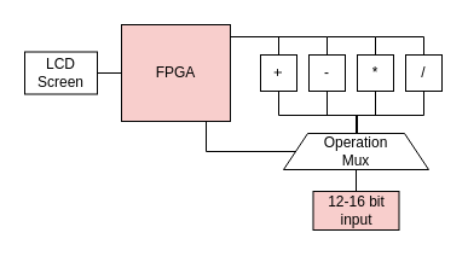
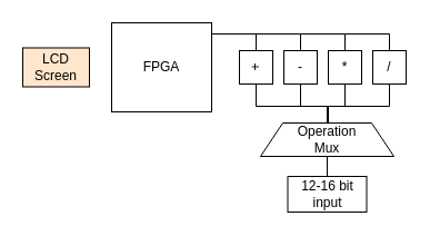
- <mxCell id="17" value="LCD&lt;br&gt;Screen" style="rounded=0;whiteSpace=wrap;html=1;rotation=0;" vertex="1" parent="1"><mxGeometry x="20" y="42.5" width="60" height="35" as="geometry" /></mxCell>
+ <mxCell id="17" value="LCD&lt;br&gt;Screen" style="rounded=0;whiteSpace=wrap;html=1;rotation=0;fillColor=#ffe6cc;" vertex="1" parent="1"><mxGeometry x="20" y="42.5" width="60" height="35" as="geometry" /></mxCell>
- <mxCell id="18" style="edgeStyle=orthogonalEdgeStyle;rounded=0;orthogonalLoop=1;jettySize=auto;html=1;entryX=1;entryY=0.5;entryDx=0;entryDy=0;startArrow=none;startFill=0;endArrow=none;endFill=0;" edge="1" parent="1" source="19" target="17"><mxGeometry relative="1" as="geometry" /></mxCell>
- <mxCell id="19" value="FPGA" style="rounded=0;whiteSpace=wrap;html=1;rotation=0;horizontal=1;fillColor=#f8cecc;" vertex="1" parent="1"><mxGeometry x="100" y="20" width="90" height="80" as="geometry" /></mxCell>
+ <mxCell id="19" value="FPGA" style="rounded=0;whiteSpace=wrap;html=1;rotation=0;horizontal=1;" vertex="1" parent="1"><mxGeometry x="100" y="20" width="90" height="80" as="geometry" /></mxCell>
- <mxCell id="13" style="edgeStyle=orthogonalEdgeStyle;rounded=0;orthogonalLoop=1;jettySize=auto;html=1;entryX=0.778;entryY=1;entryDx=0;entryDy=0;entryPerimeter=0;startArrow=none;startFill=0;endArrow=none;endFill=0;" edge="1" parent="1" source="14" target="19"><mxGeometry relative="1" as="geometry" /></mxCell>
- <mxCell id="20" value="12-16 bit&lt;br&gt;input" style="rounded=0;whiteSpace=wrap;html=1;rotation=0;fillColor=#f8cecc;" vertex="1" parent="1"><mxGeometry x="258.5" y="158" width="71" height="32" as="geometry" /></mxCell>
+ <mxCell id="20" value="12-16 bit&lt;br&gt;input" style="rounded=0;whiteSpace=wrap;html=1;rotation=0;" vertex="1" parent="1"><mxGeometry x="258.5" y="158" width="71" height="32" as="geometry" /></mxCell>
